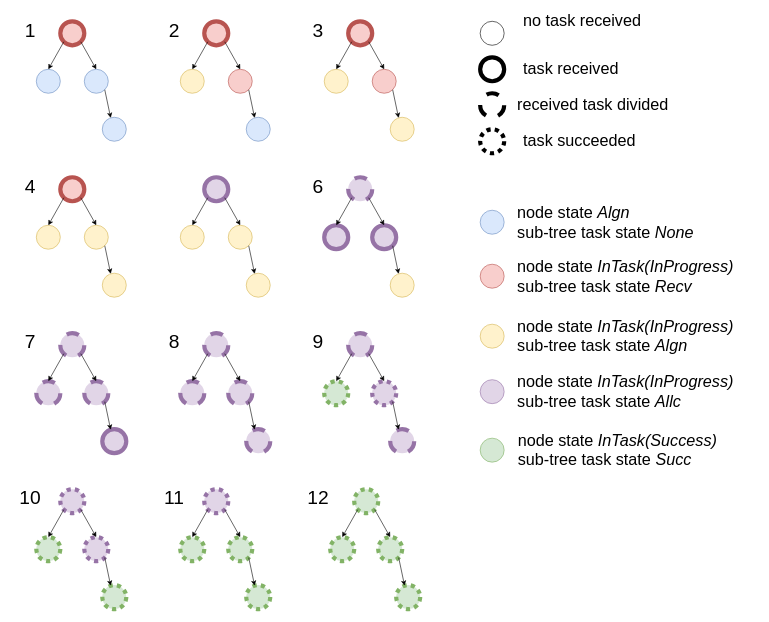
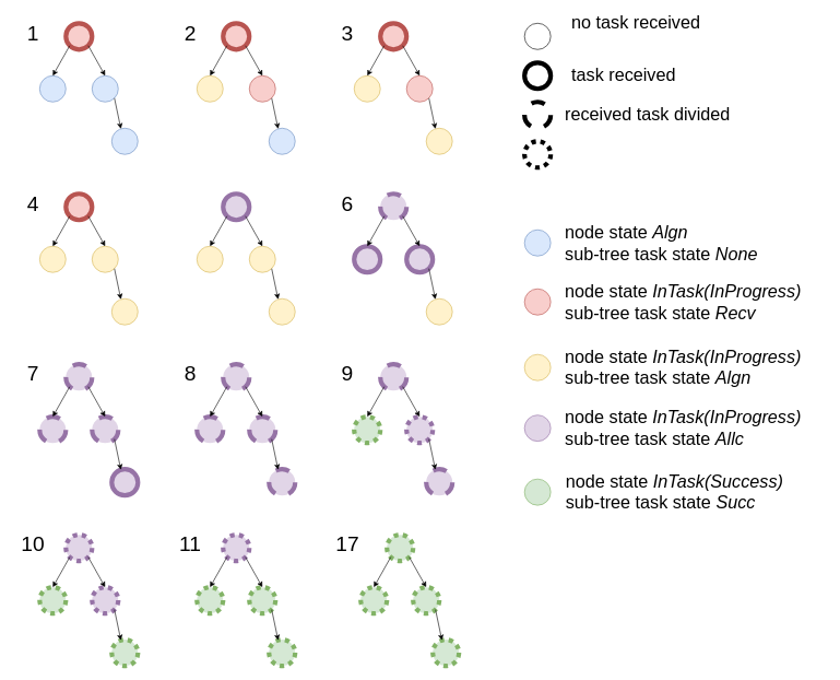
- <mxCell id="104" value="task succeeded" style="text;html=1;align=left;verticalAlign=middle;whiteSpace=wrap;rounded=0;strokeWidth=1;fontSize=27;" parent="1" vertex="1"><mxGeometry x="870" y="220" width="210" height="30" as="geometry" /></mxCell>
- <mxCell id="97" value="12" style="text;html=1;align=center;verticalAlign=middle;whiteSpace=wrap;rounded=0;strokeWidth=1;fontSize=32;" parent="1" vertex="1"><mxGeometry x="500" y="815" width="60" height="30" as="geometry" /></mxCell>
+ <mxCell id="97" value="17" style="text;html=1;align=center;verticalAlign=middle;whiteSpace=wrap;rounded=0;strokeWidth=1;fontSize=32;" parent="1" vertex="1"><mxGeometry x="500" y="815" width="60" height="30" as="geometry" /></mxCell>
